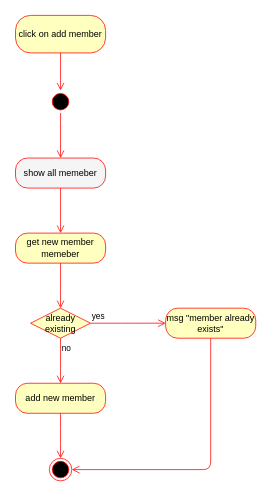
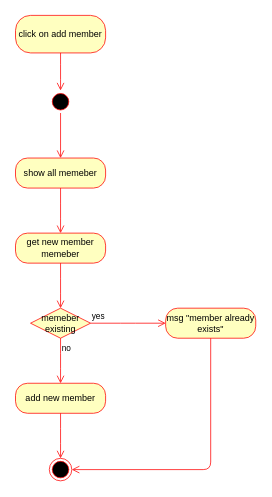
- <mxCell id="6" value="show all memeber" style="rounded=1;whiteSpace=wrap;html=1;arcSize=40;fontColor=#000000;fillColor=#f5f5f5;strokeColor=#ff0000;" vertex="1" parent="1"><mxGeometry x="20" y="210" width="120" height="40" as="geometry" /></mxCell>
+ <mxCell id="6" value="show all memeber" style="rounded=1;whiteSpace=wrap;html=1;arcSize=40;fontColor=#000000;fillColor=#ffffc0;strokeColor=#ff0000;" vertex="1" parent="1"><mxGeometry x="20" y="210" width="120" height="40" as="geometry" /></mxCell>
- <mxCell id="10" value="already existing" style="rhombus;whiteSpace=wrap;html=1;fillColor=#ffffc0;strokeColor=#ff0000;" vertex="1" parent="1"><mxGeometry x="40" y="410" width="80" height="40" as="geometry" /></mxCell>
+ <mxCell id="10" value="memeber existing" style="rhombus;whiteSpace=wrap;html=1;fillColor=#ffffc0;strokeColor=#ff0000;" vertex="1" parent="1"><mxGeometry x="40" y="410" width="80" height="40" as="geometry" /></mxCell>
